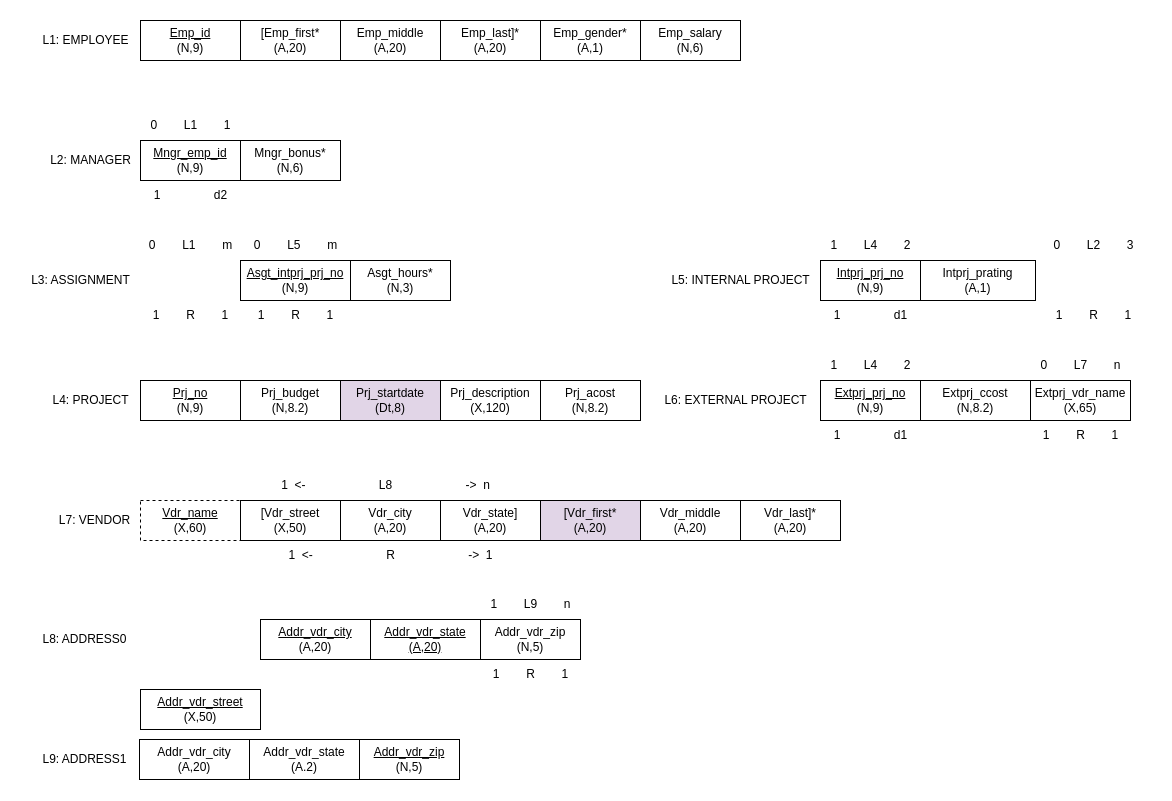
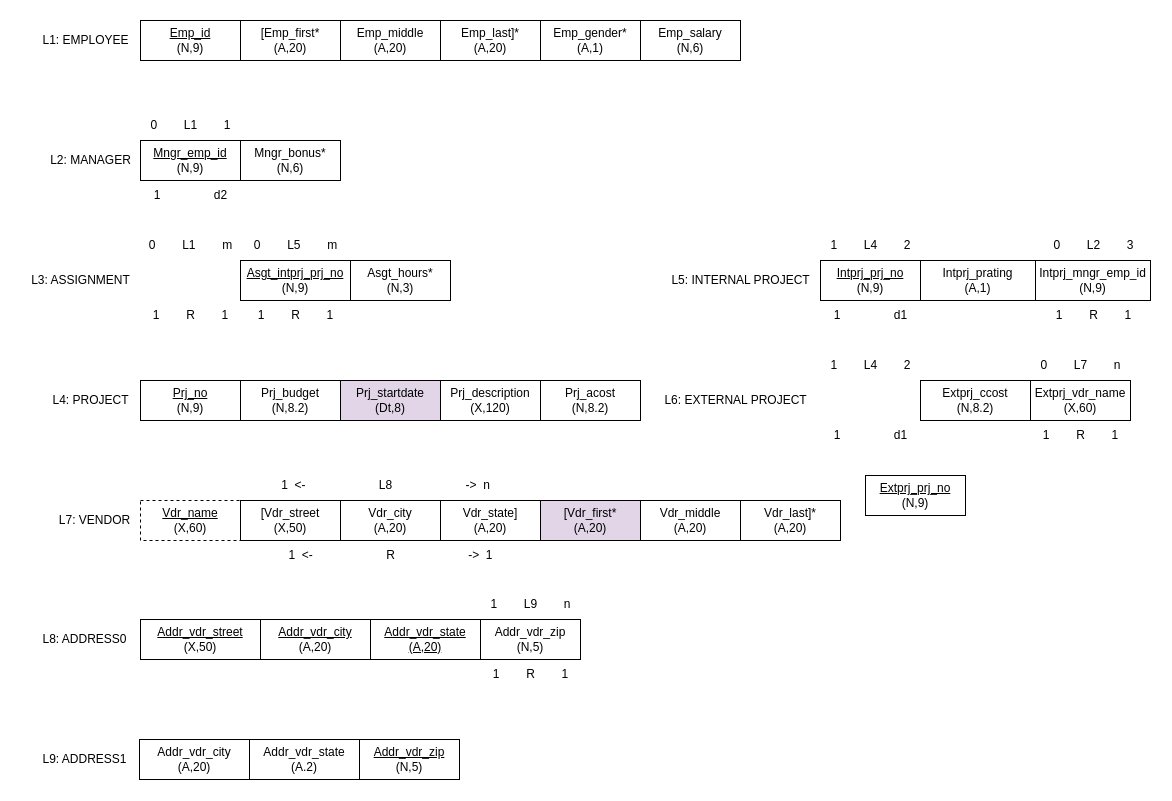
+ <mxCell id="45" value="&lt;div&gt;Intprj_mngr_emp_id&lt;/div&gt;&lt;div&gt;(N,9)&lt;/div&gt;" style="whiteSpace=wrap;html=1;align=center;" parent="1" vertex="1"><mxGeometry x="1035" y="260" width="115" height="40" as="geometry" /></mxCell>
- <mxCell id="25" value="&lt;u&gt;Extprj_prj_no&lt;/u&gt;&lt;div&gt;(N,9)&lt;/div&gt;" style="whiteSpace=wrap;html=1;align=center;" parent="1" vertex="1"><mxGeometry x="820" y="380" width="100" height="40" as="geometry" /></mxCell>
+ <mxCell id="25" value="&lt;u&gt;Extprj_prj_no&lt;/u&gt;&lt;div&gt;(N,9)&lt;/div&gt;" style="whiteSpace=wrap;html=1;align=center;" parent="1" vertex="1"><mxGeometry x="865" y="475" width="100" height="40" as="geometry" /></mxCell>
- <mxCell id="44" value="&lt;div&gt;Extprj_vdr_name&lt;/div&gt;&lt;div&gt;(X,65)&lt;/div&gt;" style="whiteSpace=wrap;html=1;align=center;" parent="1" vertex="1"><mxGeometry x="1030" y="380" width="100" height="40" as="geometry" /></mxCell>
+ <mxCell id="44" value="&lt;div&gt;Extprj_vdr_name&lt;/div&gt;&lt;div&gt;(X,60)&lt;/div&gt;" style="whiteSpace=wrap;html=1;align=center;" parent="1" vertex="1"><mxGeometry x="1030" y="380" width="100" height="40" as="geometry" /></mxCell>
- <mxCell id="40" value="&lt;u&gt;Addr_vdr_street&lt;/u&gt;&lt;div&gt;(X,50)&lt;/div&gt;" style="whiteSpace=wrap;html=1;align=center;" parent="1" vertex="1"><mxGeometry x="140" y="689" width="120" height="40" as="geometry" /></mxCell>
+ <mxCell id="40" value="&lt;u&gt;Addr_vdr_street&lt;/u&gt;&lt;div&gt;(X,50)&lt;/div&gt;" style="whiteSpace=wrap;html=1;align=center;" parent="1" vertex="1"><mxGeometry x="140" y="619" width="120" height="40" as="geometry" /></mxCell>
